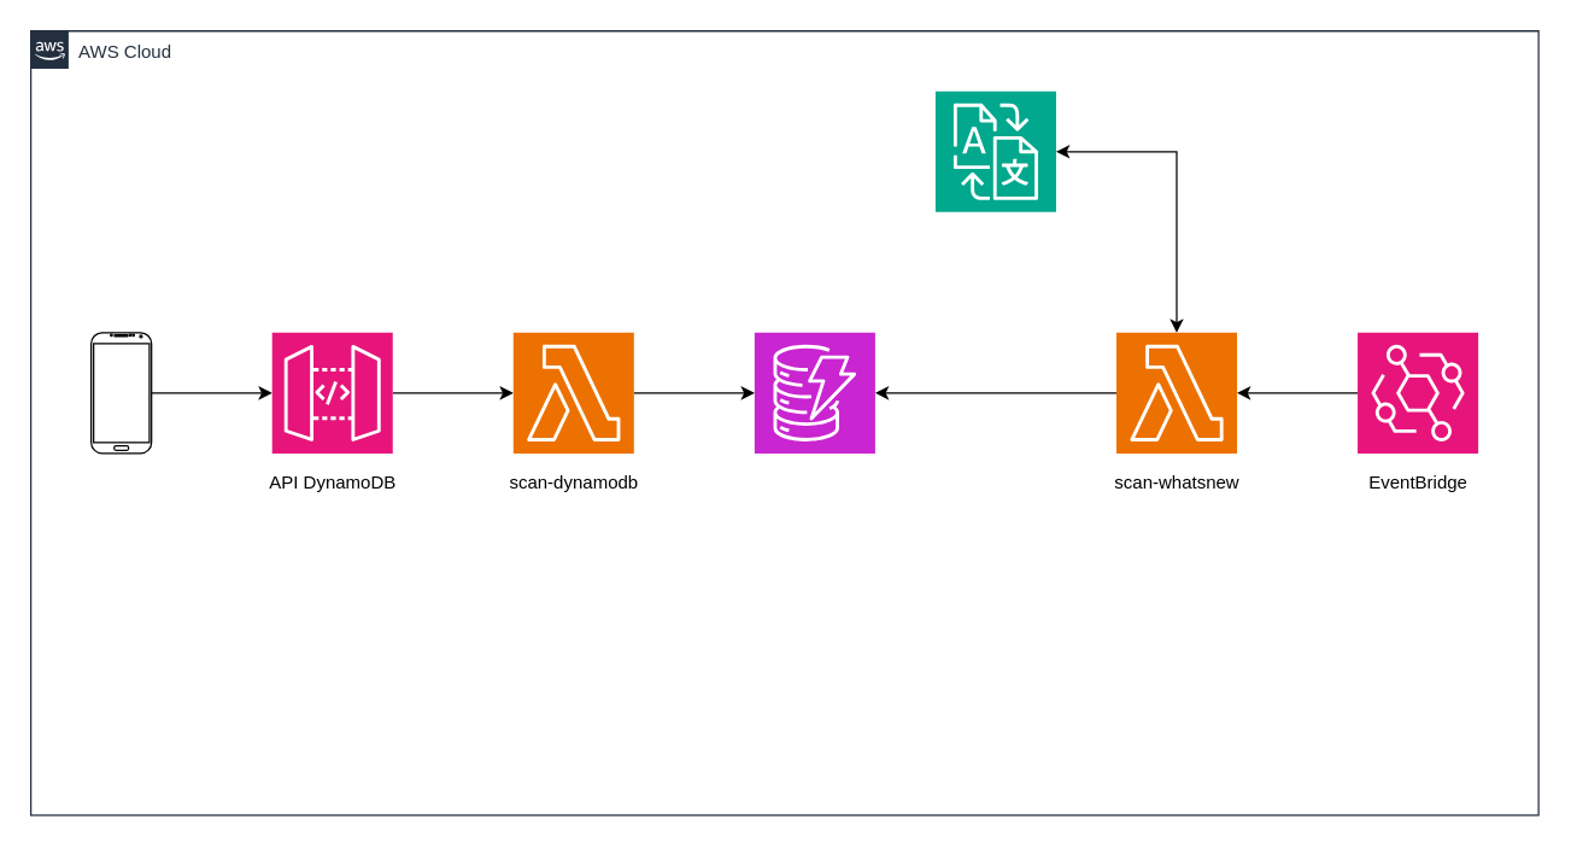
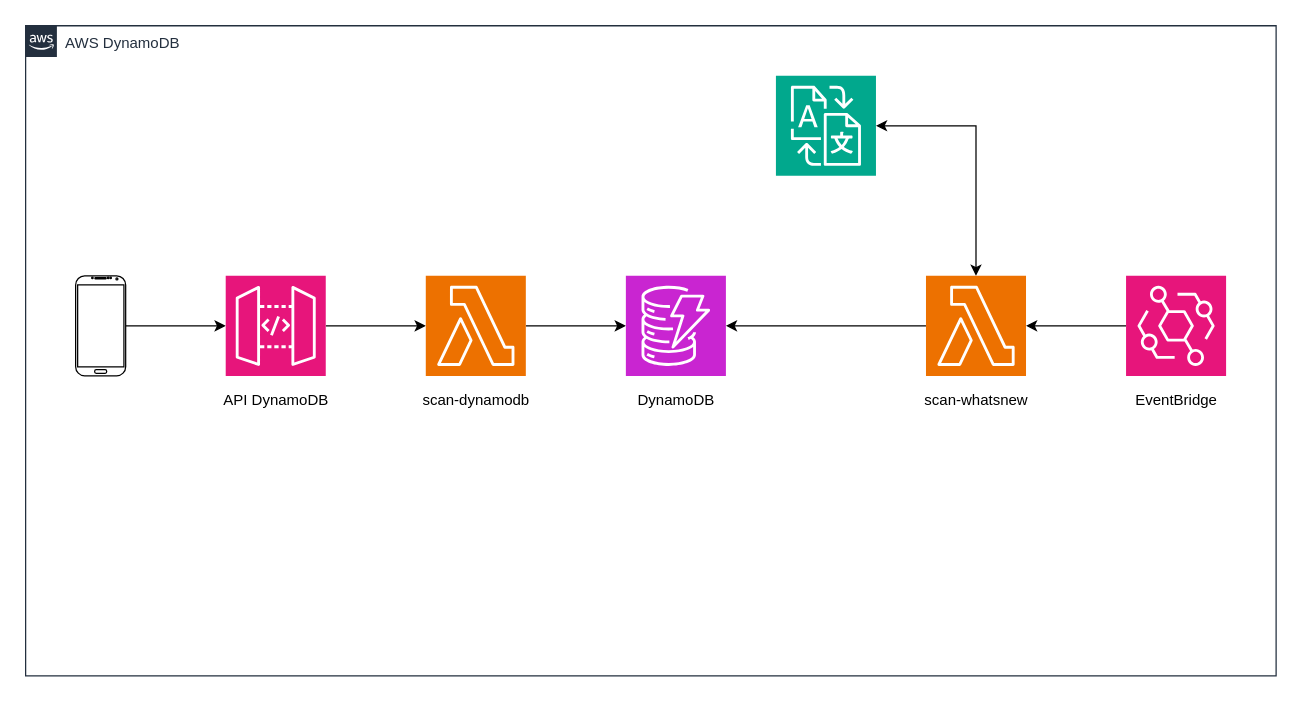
- <mxCell id="2" value="AWS Cloud" style="points=[[0,0],[0.25,0],[0.5,0],[0.75,0],[1,0],[1,0.25],[1,0.5],[1,0.75],[1,1],[0.75,1],[0.5,1],[0.25,1],[0,1],[0,0.75],[0,0.5],[0,0.25]];outlineConnect=0;gradientColor=none;html=1;whiteSpace=wrap;fontSize=12;fontStyle=0;container=1;pointerEvents=0;collapsible=0;recursiveResize=0;shape=mxgraph.aws4.group;grIcon=mxgraph.aws4.group_aws_cloud_alt;strokeColor=#232F3E;fillColor=none;verticalAlign=top;align=left;spacingLeft=30;fontColor=#232F3E;dashed=0;" vertex="1" parent="1"><mxGeometry x="20" y="20" width="1000" height="520" as="geometry" /></mxCell>
+ <mxCell id="2" value="AWS DynamoDB" style="points=[[0,0],[0.25,0],[0.5,0],[0.75,0],[1,0],[1,0.25],[1,0.5],[1,0.75],[1,1],[0.75,1],[0.5,1],[0.25,1],[0,1],[0,0.75],[0,0.5],[0,0.25]];outlineConnect=0;gradientColor=none;html=1;whiteSpace=wrap;fontSize=12;fontStyle=0;container=1;pointerEvents=0;collapsible=0;recursiveResize=0;shape=mxgraph.aws4.group;grIcon=mxgraph.aws4.group_aws_cloud_alt;strokeColor=#232F3E;fillColor=none;verticalAlign=top;align=left;spacingLeft=30;fontColor=#232F3E;dashed=0;" vertex="1" parent="1"><mxGeometry x="20" y="20" width="1000" height="520" as="geometry" /></mxCell>
+ <mxCell id="15" value="DynamoDB" style="text;strokeColor=none;fillColor=none;html=1;fontSize=12;fontStyle=0;verticalAlign=middle;align=center;" vertex="1" parent="13"><mxGeometry y="80" width="80" height="40" as="geometry" /></mxCell>
